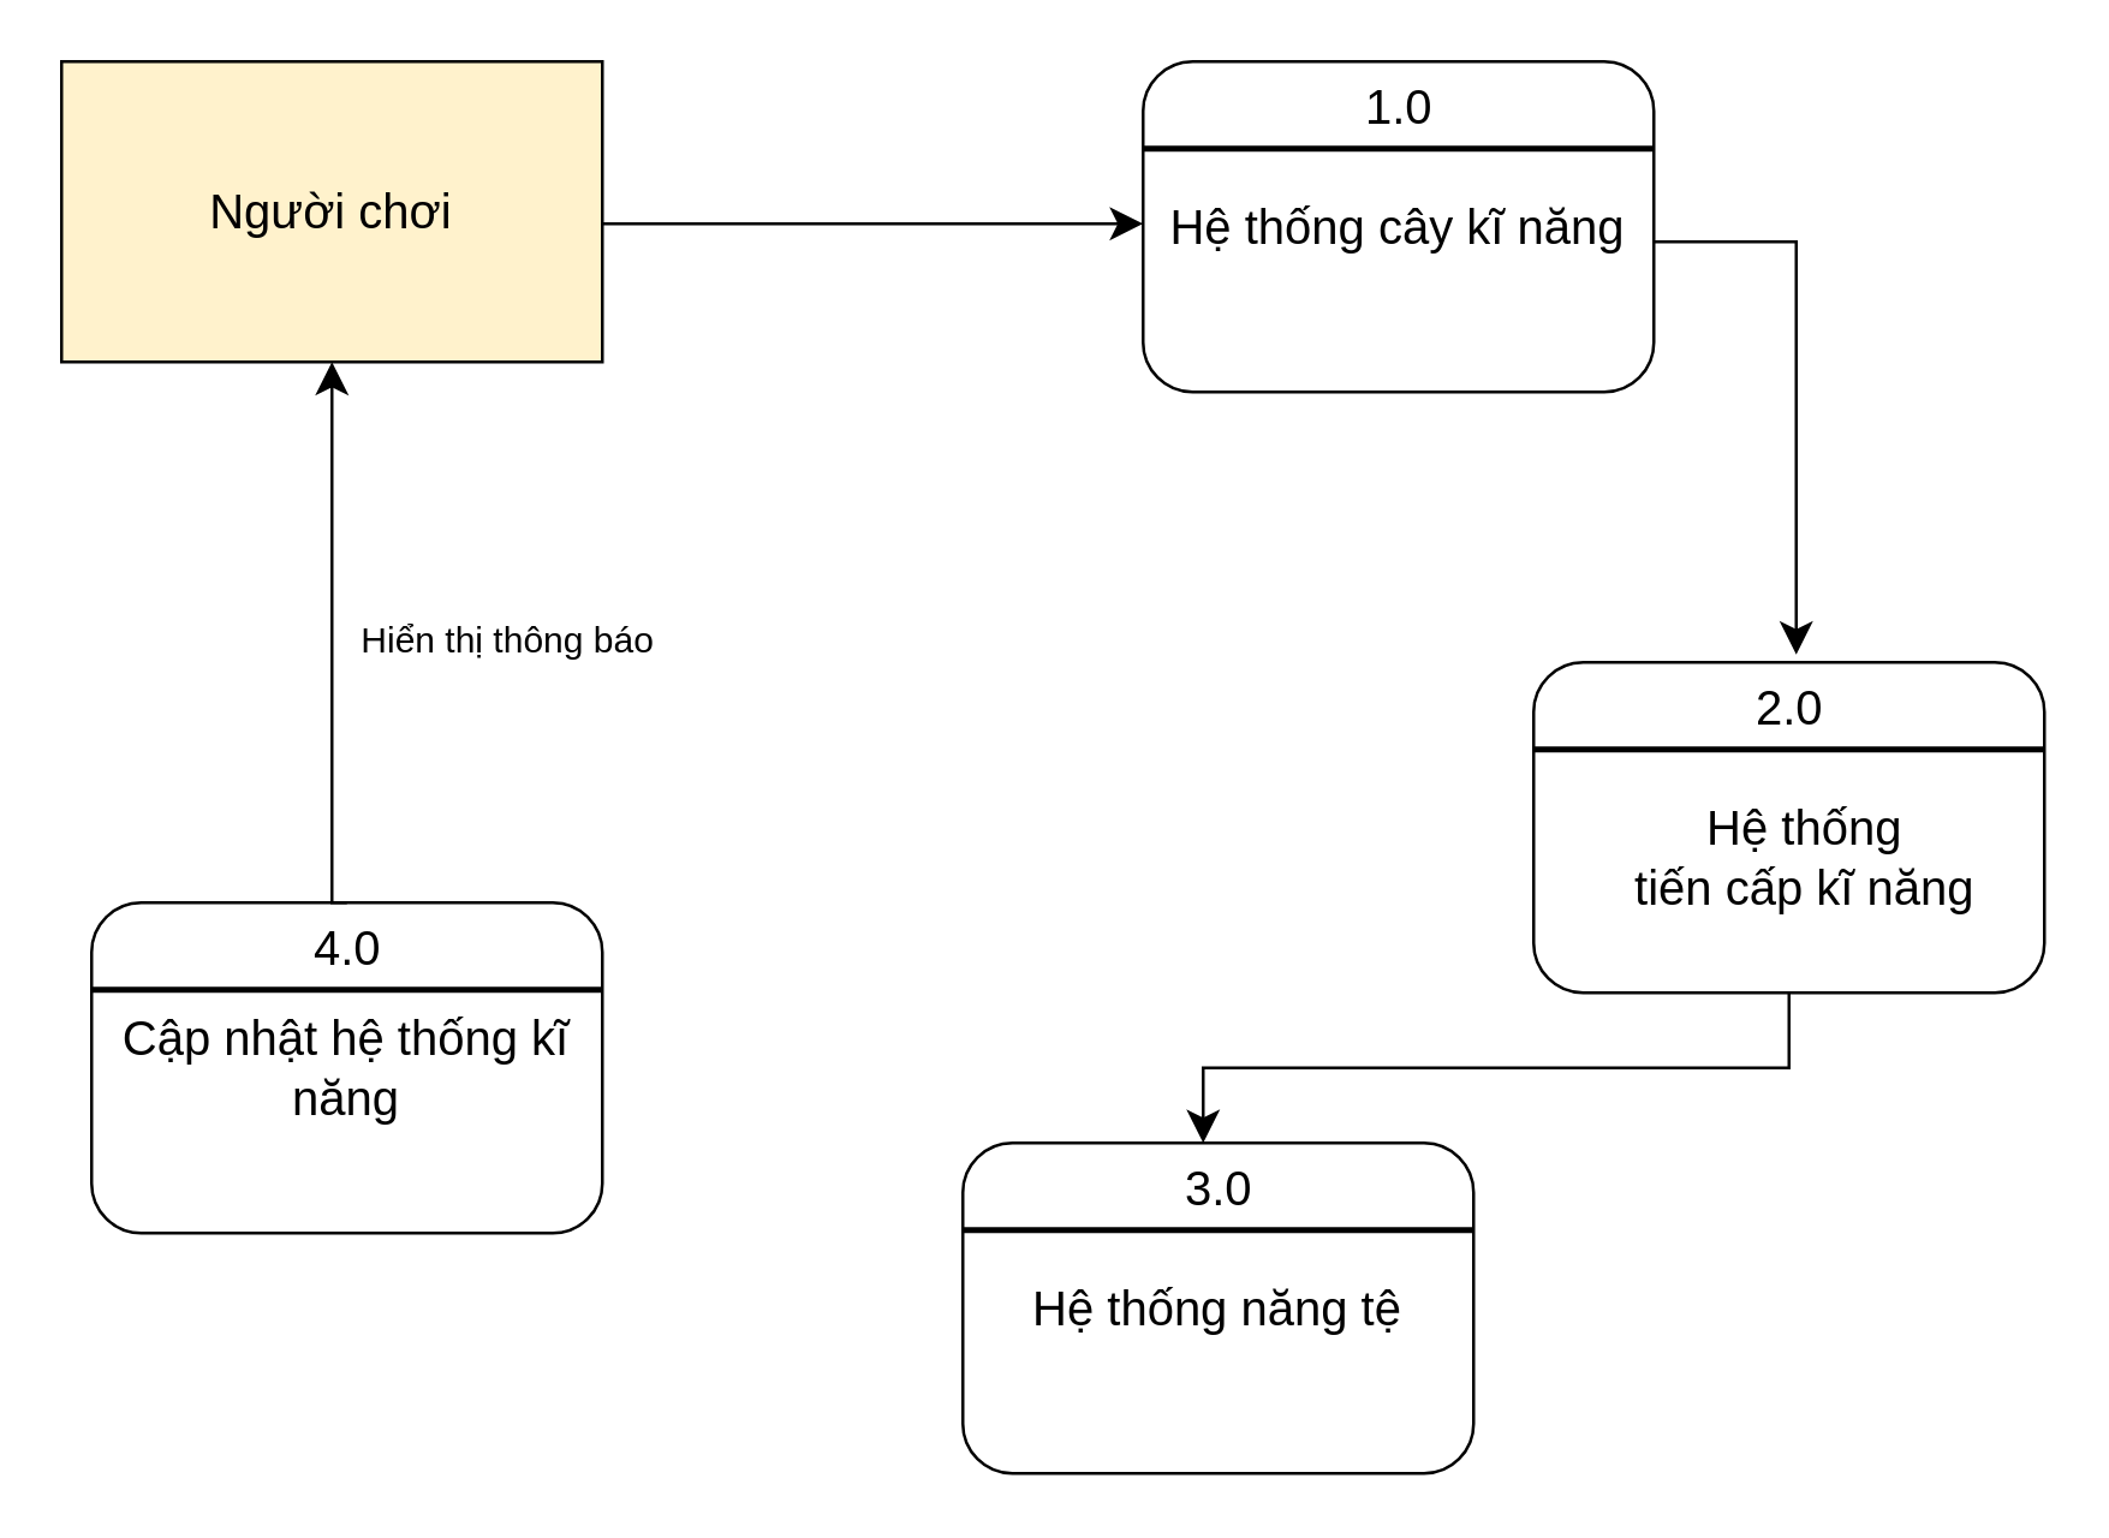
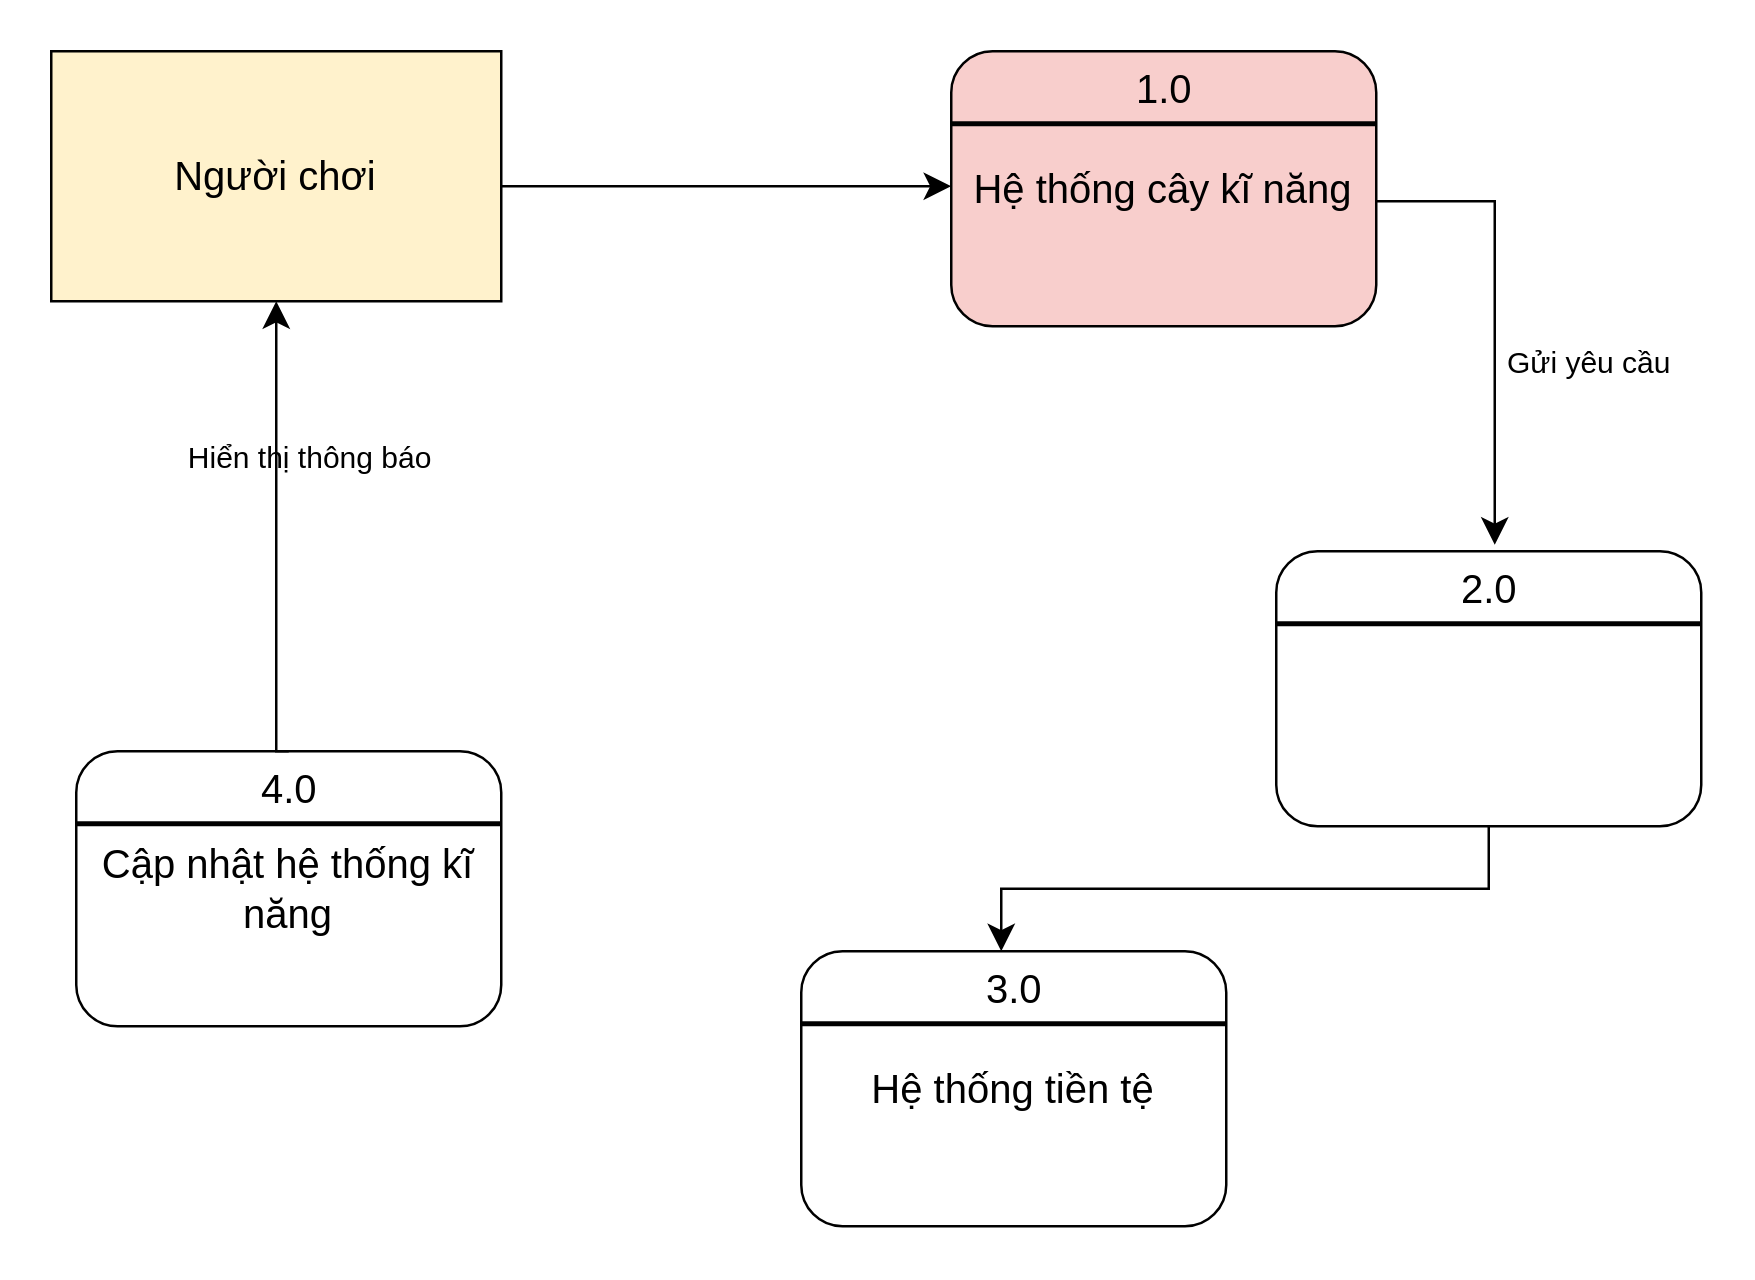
- <mxCell id="3" value="&lt;font style=&quot;font-size: 16px;&quot;&gt;Hệ thống cây kĩ năng&lt;/font&gt;" style="rounded=1;whiteSpace=wrap;html=1;" vertex="1" parent="1"><mxGeometry x="380" y="20" width="170" height="110" as="geometry" /></mxCell>
+ <mxCell id="3" value="&lt;font style=&quot;font-size: 16px;&quot;&gt;Hệ thống cây kĩ năng&lt;/font&gt;" style="rounded=1;whiteSpace=wrap;html=1;fillColor=#f8cecc;" vertex="1" parent="1"><mxGeometry x="380" y="20" width="170" height="110" as="geometry" /></mxCell>
+ <mxCell id="11" value="Gửi yêu cầu" style="text;html=1;align=center;verticalAlign=middle;resizable=0;points=[];autosize=1;strokeColor=none;fillColor=none;" vertex="1" parent="1"><mxGeometry x="590" y="130" width="90" height="30" as="geometry" /></mxCell>
- <mxCell id="21" value="Hiển thị thông báo&amp;nbsp;" style="text;html=1;align=center;verticalAlign=middle;resizable=0;points=[];autosize=1;strokeColor=none;fillColor=none;" vertex="1" parent="1"><mxGeometry x="110" y="198" width="120" height="30" as="geometry" /></mxCell>
+ <mxCell id="21" value="Hiển thị thông báo&amp;nbsp;" style="text;html=1;align=center;verticalAlign=middle;resizable=0;points=[];autosize=1;strokeColor=none;fillColor=none;" vertex="1" parent="1"><mxGeometry x="65" y="168" width="120" height="30" as="geometry" /></mxCell>
- <mxCell id="12" value="&lt;font style=&quot;font-size: 16px;&quot;&gt;Hệ thống&lt;br&gt;&amp;nbsp;tiến cấp kĩ năng&amp;nbsp;&lt;/font&gt;" style="text;html=1;align=center;verticalAlign=middle;resizable=0;points=[];autosize=1;strokeColor=none;fillColor=none;" vertex="1" parent="1"><mxGeometry x="525" y="260" width="150" height="50" as="geometry" /></mxCell>
- <mxCell id="14" value="&lt;font style=&quot;font-size: 16px;&quot;&gt;Hệ thống năng tệ&lt;/font&gt;" style="rounded=1;whiteSpace=wrap;html=1;" vertex="1" parent="1"><mxGeometry x="320" y="380" width="170" height="110" as="geometry" /></mxCell>
+ <mxCell id="14" value="&lt;font style=&quot;font-size: 16px;&quot;&gt;Hệ thống tiền tệ&lt;/font&gt;" style="rounded=1;whiteSpace=wrap;html=1;" vertex="1" parent="1"><mxGeometry x="320" y="380" width="170" height="110" as="geometry" /></mxCell>
